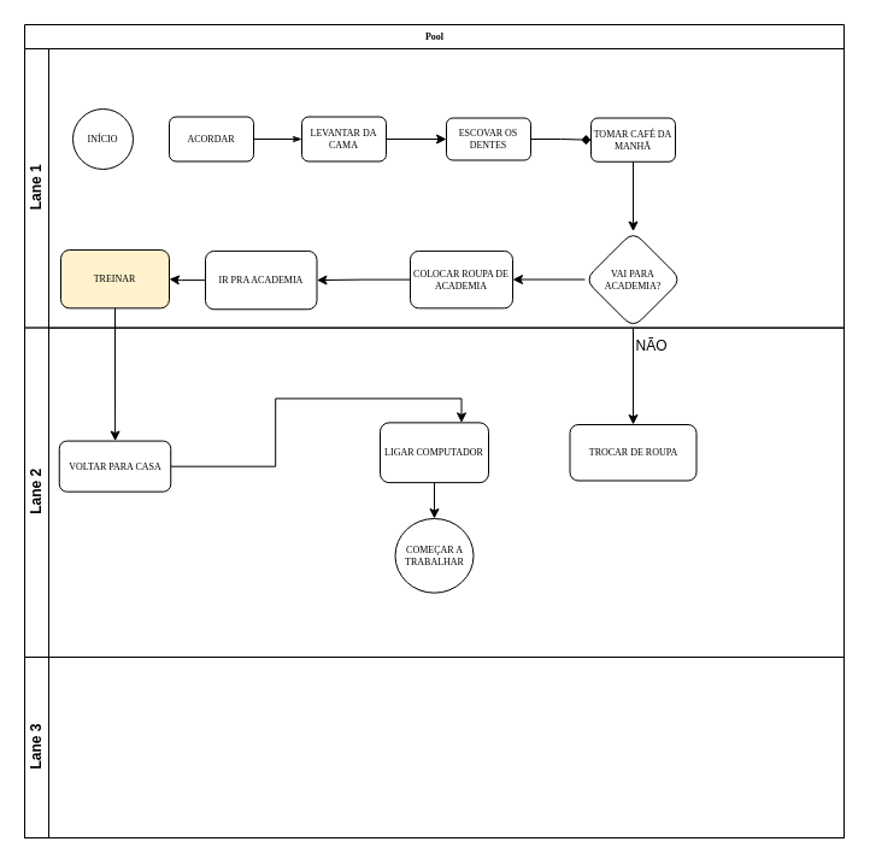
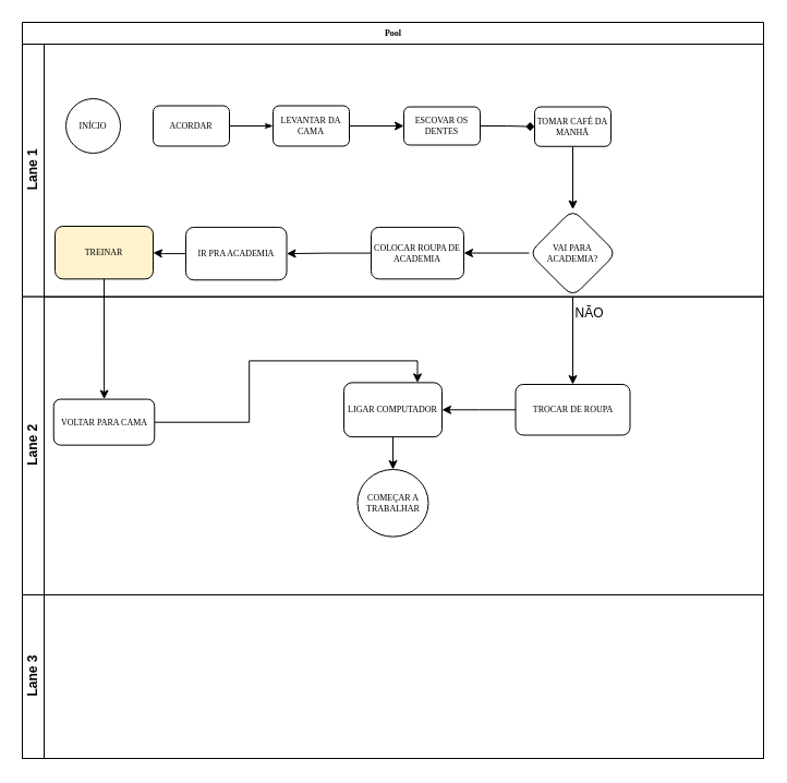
+ <mxCell id="21" value="" style="edgeStyle=orthogonalEdgeStyle;rounded=0;orthogonalLoop=1;jettySize=auto;html=1;" edge="1" parent="20" source="22" target="25"><mxGeometry relative="1" as="geometry" /></mxCell>
- <mxCell id="27" value="VOLTAR PARA CASA" style="whiteSpace=wrap;html=1;fontSize=8;fontFamily=Verdana;rounded=1;shadow=0;labelBackgroundColor=none;strokeWidth=1;" vertex="1" parent="20"><mxGeometry x="28.75" y="93.96" width="92.5" height="42.08" as="geometry" /></mxCell>
+ <mxCell id="27" value="VOLTAR PARA CAMA" style="whiteSpace=wrap;html=1;fontSize=8;fontFamily=Verdana;rounded=1;shadow=0;labelBackgroundColor=none;strokeWidth=1;" vertex="1" parent="20"><mxGeometry x="28.75" y="93.96" width="92.5" height="42.08" as="geometry" /></mxCell>
